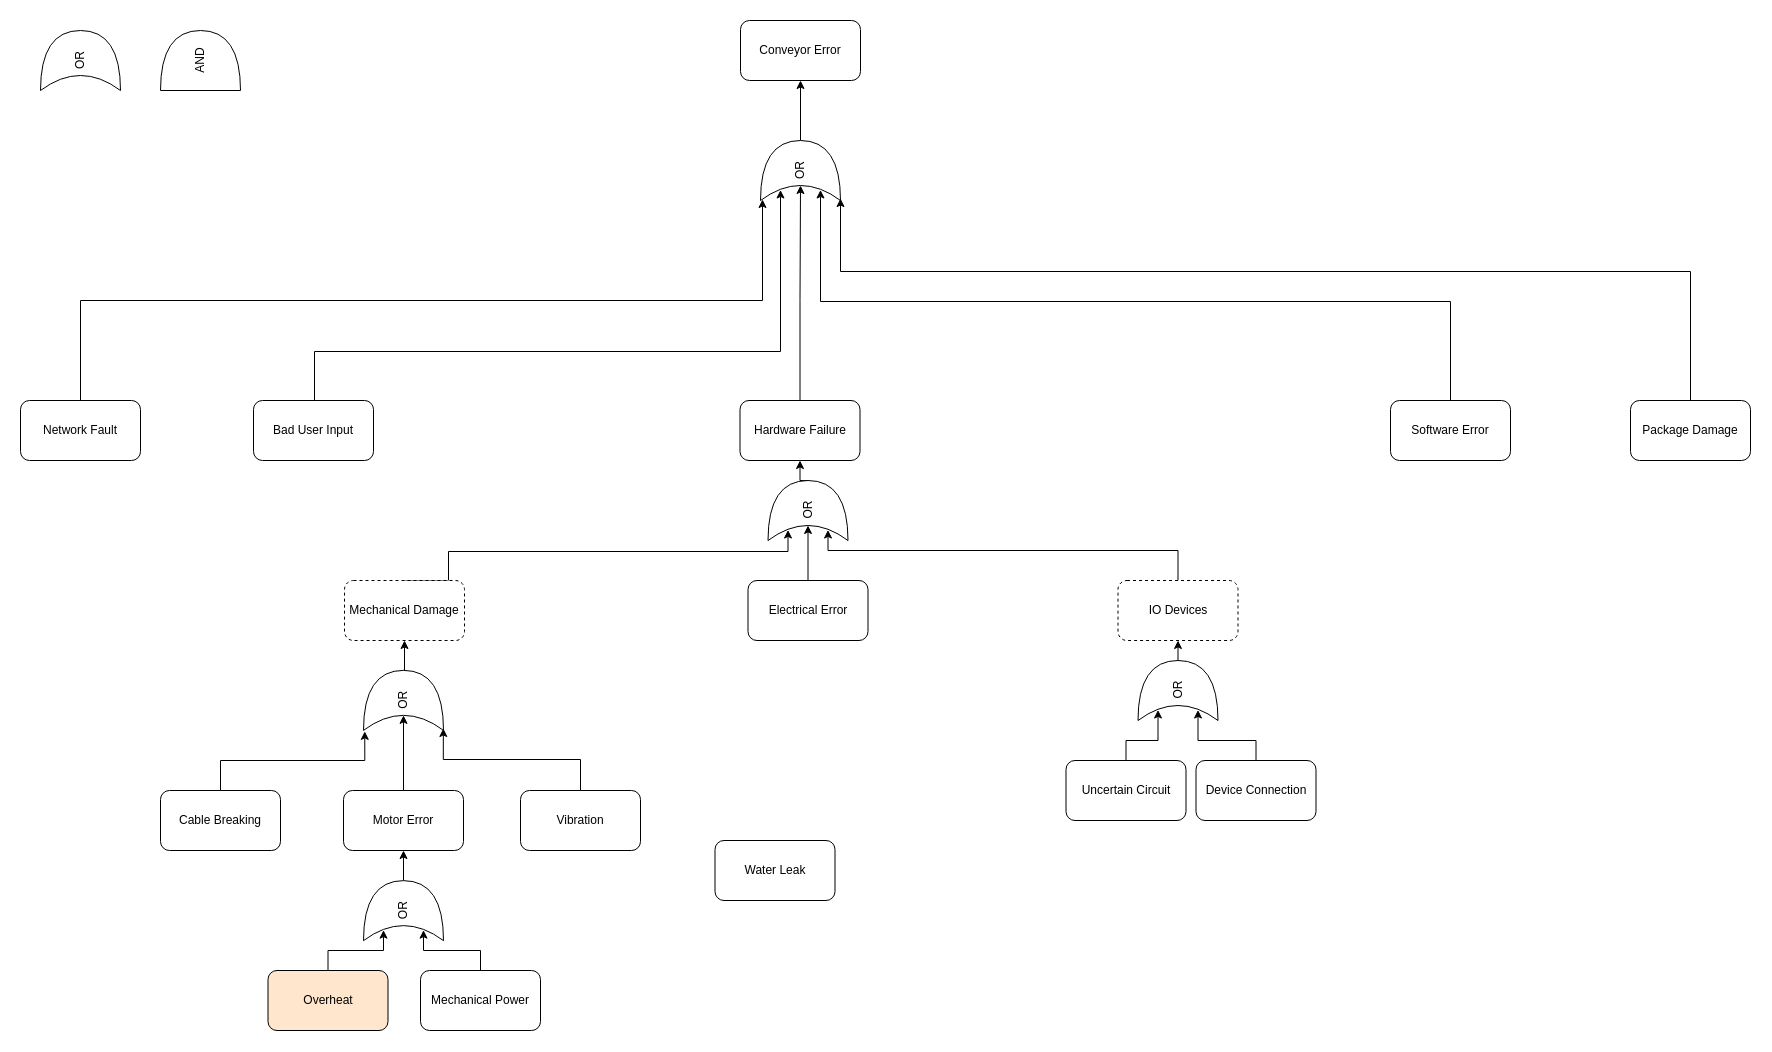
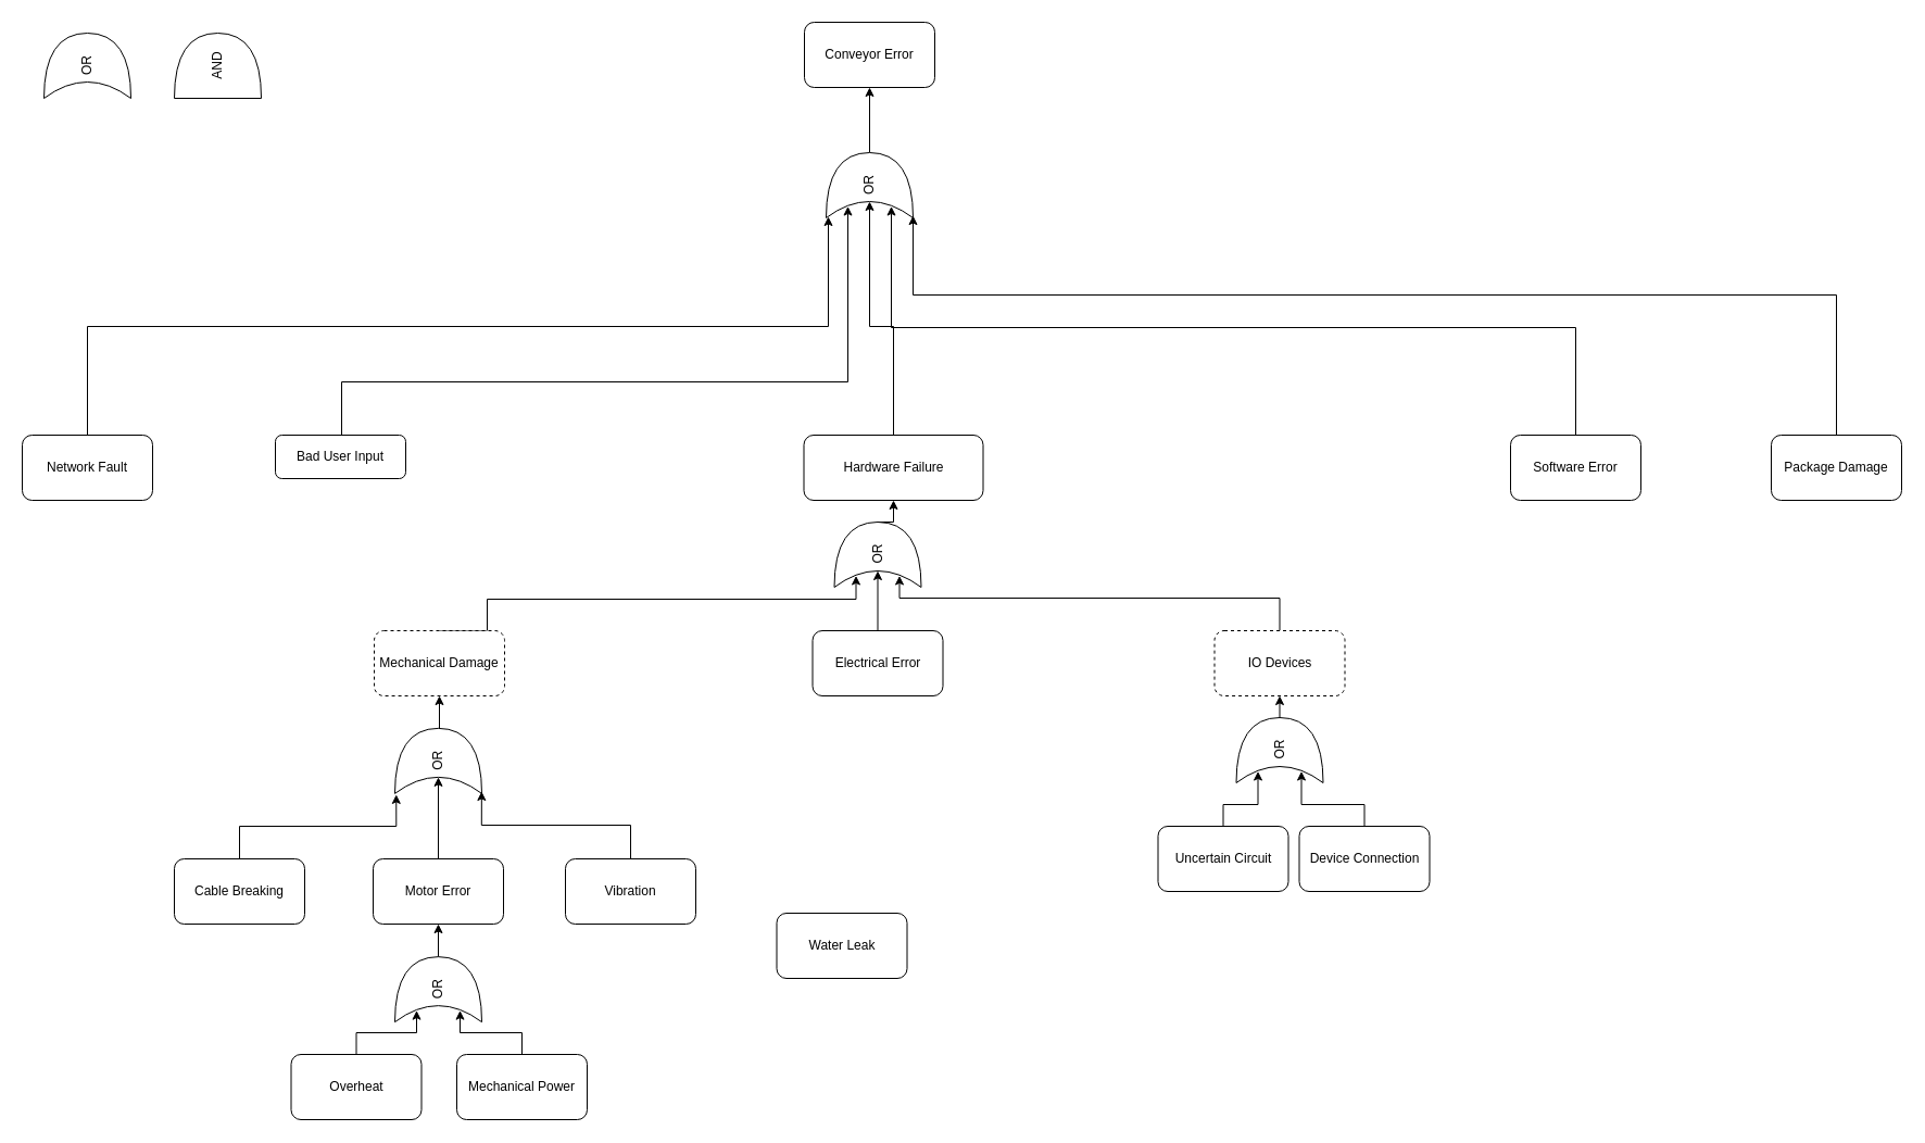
- <mxCell id="6" value="Bad User Input" style="rounded=1;whiteSpace=wrap;html=1;" vertex="1" parent="1"><mxGeometry x="253" y="400" width="120" height="60" as="geometry" /></mxCell>
+ <mxCell id="6" value="Bad User Input" style="rounded=1;whiteSpace=wrap;html=1;" vertex="1" parent="1"><mxGeometry x="253" y="400" width="120" height="40" as="geometry" /></mxCell>
- <mxCell id="8" value="Hardware Failure" style="rounded=1;whiteSpace=wrap;html=1;" vertex="1" parent="1"><mxGeometry x="739.5" y="400" width="120" height="60" as="geometry" /></mxCell>
+ <mxCell id="8" value="Hardware Failure" style="rounded=1;whiteSpace=wrap;html=1;" vertex="1" parent="1"><mxGeometry x="739.5" y="400" width="165" height="60" as="geometry" /></mxCell>
- <mxCell id="41" value="Overheat" style="rounded=1;whiteSpace=wrap;html=1;fillColor=#ffe6cc;" vertex="1" parent="1"><mxGeometry x="267.5" y="970" width="120" height="60" as="geometry" /></mxCell>
+ <mxCell id="41" value="Overheat" style="rounded=1;whiteSpace=wrap;html=1;" vertex="1" parent="1"><mxGeometry x="267.5" y="970" width="120" height="60" as="geometry" /></mxCell>
